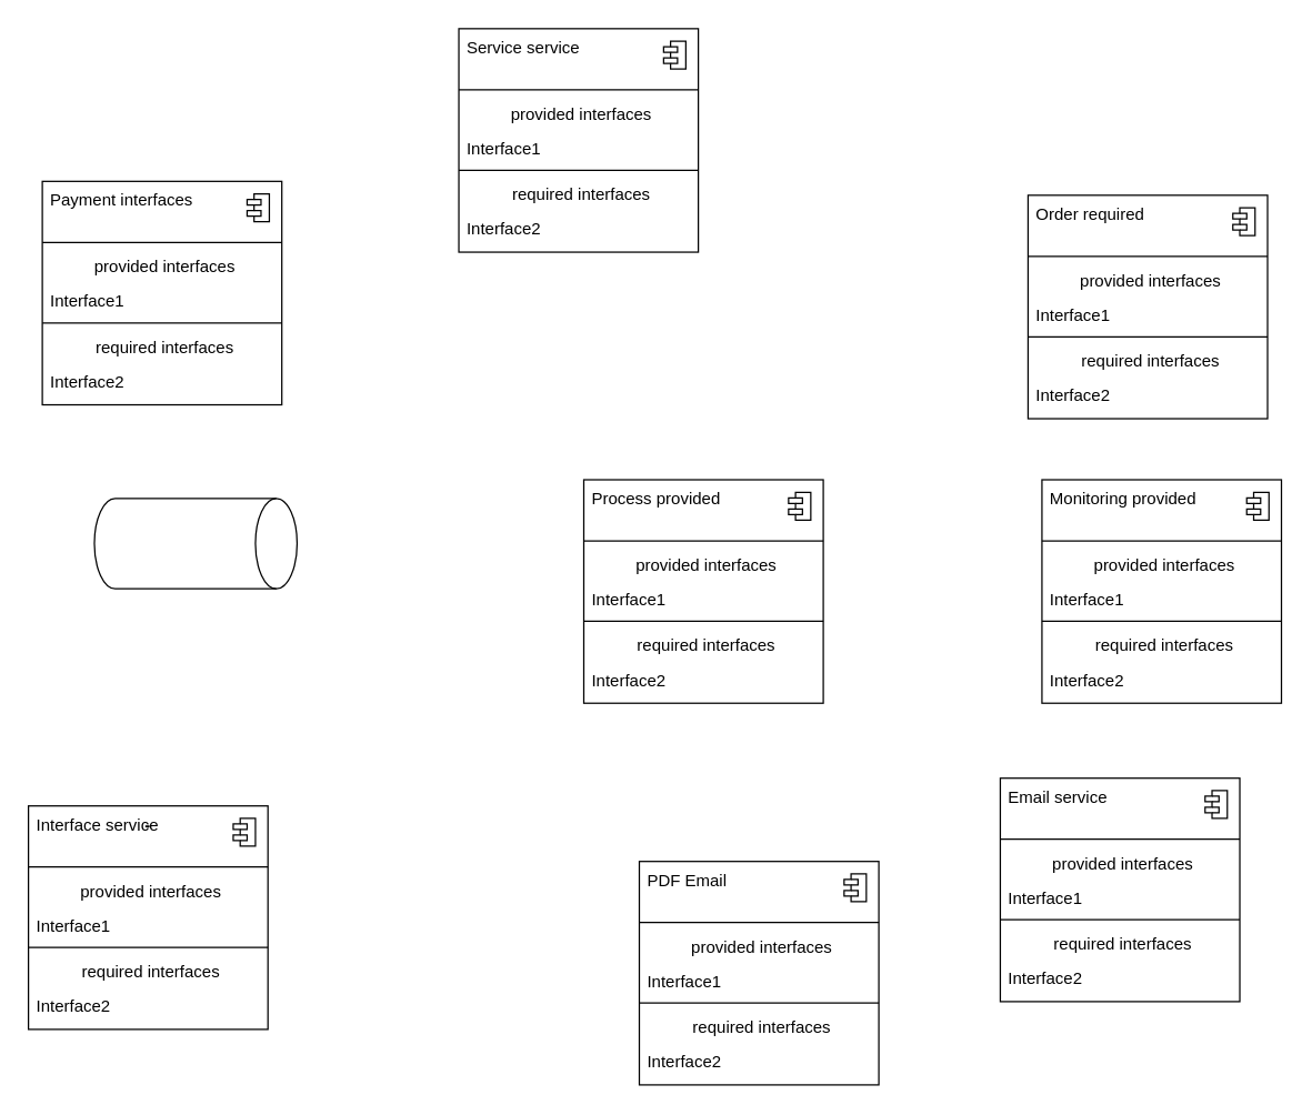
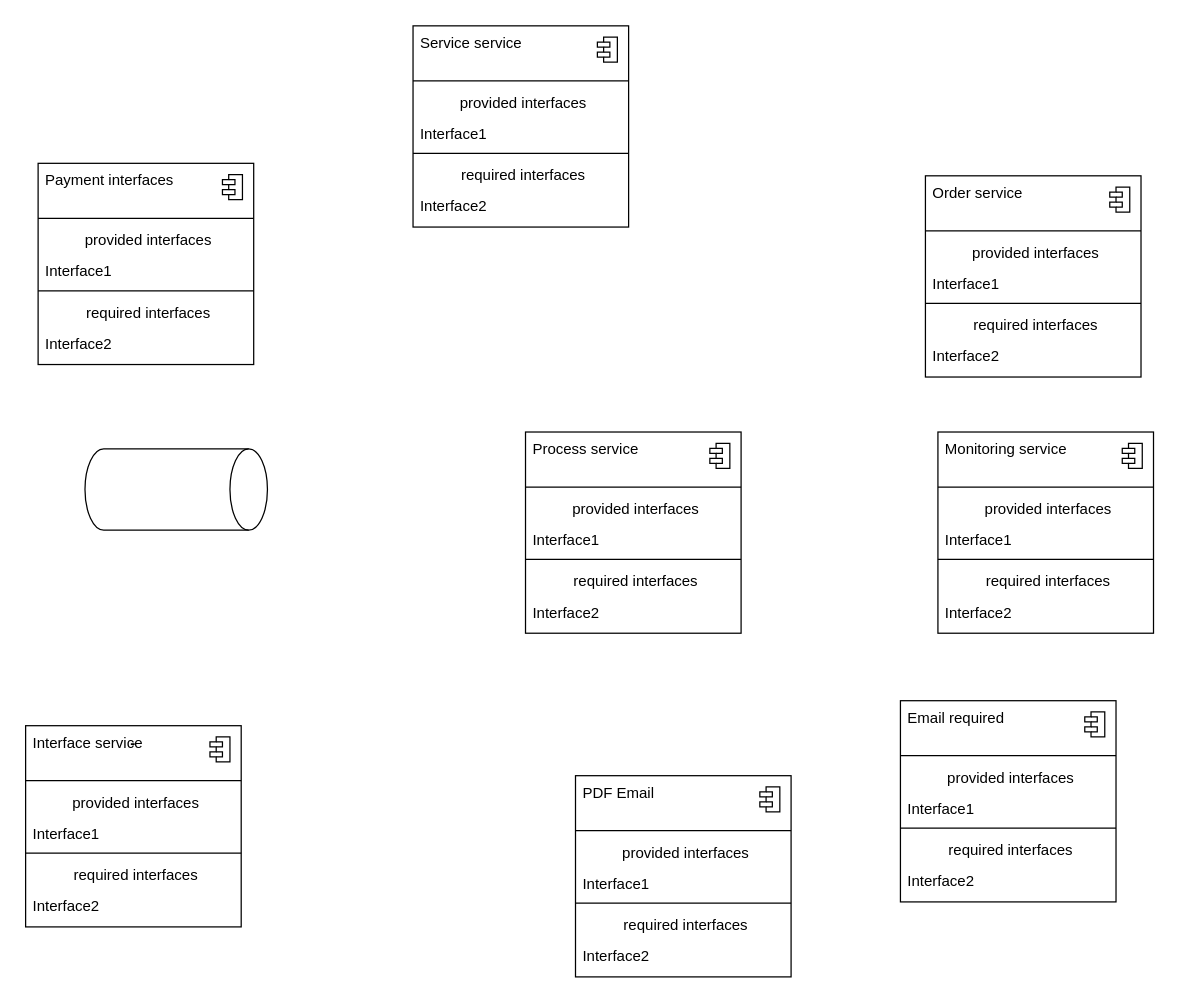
- <mxCell id="13" value="Order required" style="html=1;align=left;spacingLeft=4;verticalAlign=top;strokeColor=none;fillColor=none;whiteSpace=wrap;" vertex="1" parent="12"><mxGeometry width="172.5" height="40" as="geometry" /></mxCell>
+ <mxCell id="13" value="Order service" style="html=1;align=left;spacingLeft=4;verticalAlign=top;strokeColor=none;fillColor=none;whiteSpace=wrap;" vertex="1" parent="12"><mxGeometry width="172.5" height="40" as="geometry" /></mxCell>
- <mxCell id="4" value="Process provided" style="html=1;align=left;spacingLeft=4;verticalAlign=top;strokeColor=none;fillColor=none;whiteSpace=wrap;" vertex="1" parent="3"><mxGeometry width="172.5" height="40" as="geometry" /></mxCell>
+ <mxCell id="4" value="Process service" style="html=1;align=left;spacingLeft=4;verticalAlign=top;strokeColor=none;fillColor=none;whiteSpace=wrap;" vertex="1" parent="3"><mxGeometry width="172.5" height="40" as="geometry" /></mxCell>
- <mxCell id="49" value="Monitoring provided" style="html=1;align=left;spacingLeft=4;verticalAlign=top;strokeColor=none;fillColor=none;whiteSpace=wrap;" vertex="1" parent="48"><mxGeometry width="172.5" height="40" as="geometry" /></mxCell>
+ <mxCell id="49" value="Monitoring service" style="html=1;align=left;spacingLeft=4;verticalAlign=top;strokeColor=none;fillColor=none;whiteSpace=wrap;" vertex="1" parent="48"><mxGeometry width="172.5" height="40" as="geometry" /></mxCell>
- <mxCell id="40" value="Email service" style="html=1;align=left;spacingLeft=4;verticalAlign=top;strokeColor=none;fillColor=none;whiteSpace=wrap;" vertex="1" parent="39"><mxGeometry width="172.5" height="40" as="geometry" /></mxCell>
+ <mxCell id="40" value="Email required" style="html=1;align=left;spacingLeft=4;verticalAlign=top;strokeColor=none;fillColor=none;whiteSpace=wrap;" vertex="1" parent="39"><mxGeometry width="172.5" height="40" as="geometry" /></mxCell>
